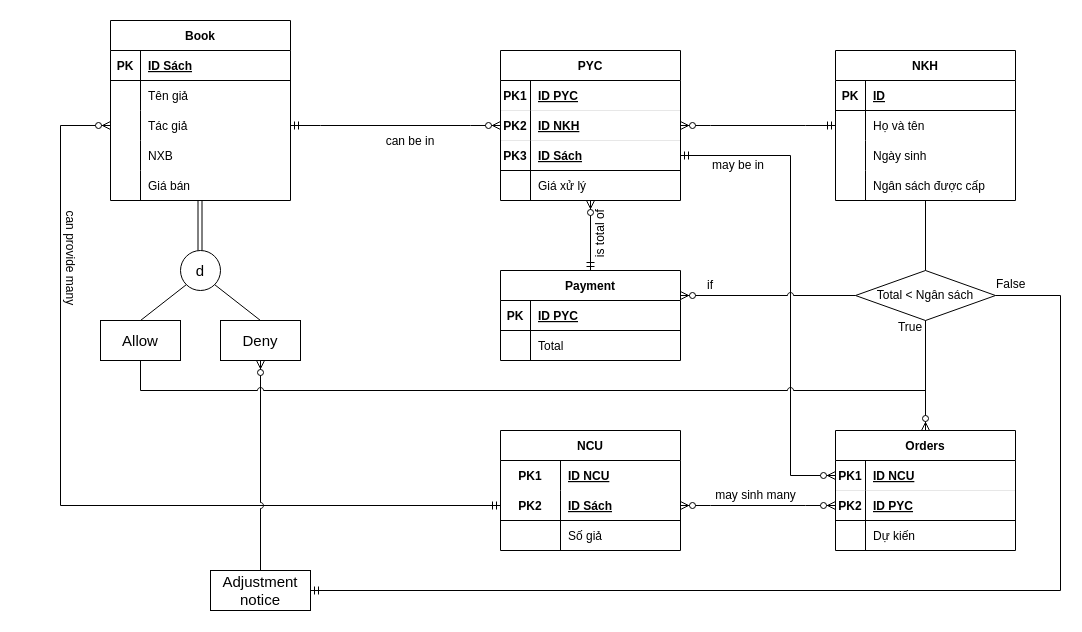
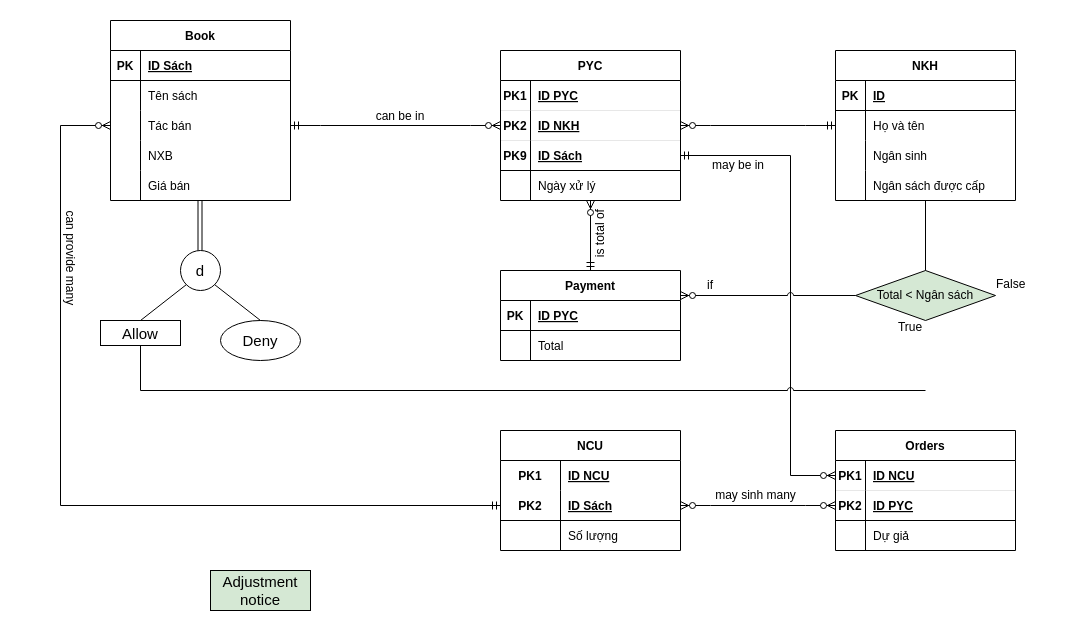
- <mxCell id="43" value="Tên giả" style="shape=partialRectangle;connectable=0;fillColor=none;top=0;left=0;bottom=0;right=0;align=left;spacingLeft=6;overflow=hidden;strokeWidth=1;fontSize=12;" vertex="1" parent="41"><mxGeometry x="30" width="150" height="30" as="geometry"><mxRectangle width="150" height="30" as="alternateBounds" /></mxGeometry></mxCell>
+ <mxCell id="43" value="Tên sách" style="shape=partialRectangle;connectable=0;fillColor=none;top=0;left=0;bottom=0;right=0;align=left;spacingLeft=6;overflow=hidden;strokeWidth=1;fontSize=12;" vertex="1" parent="41"><mxGeometry x="30" width="150" height="30" as="geometry"><mxRectangle width="150" height="30" as="alternateBounds" /></mxGeometry></mxCell>
- <mxCell id="46" value="Tác giả" style="shape=partialRectangle;connectable=0;fillColor=none;top=0;left=0;bottom=0;right=0;align=left;spacingLeft=6;overflow=hidden;strokeWidth=1;fontSize=12;" vertex="1" parent="44"><mxGeometry x="30" width="150" height="30" as="geometry"><mxRectangle width="150" height="30" as="alternateBounds" /></mxGeometry></mxCell>
+ <mxCell id="46" value="Tác bán" style="shape=partialRectangle;connectable=0;fillColor=none;top=0;left=0;bottom=0;right=0;align=left;spacingLeft=6;overflow=hidden;strokeWidth=1;fontSize=12;" vertex="1" parent="44"><mxGeometry x="30" width="150" height="30" as="geometry"><mxRectangle width="150" height="30" as="alternateBounds" /></mxGeometry></mxCell>
- <mxCell id="84" value="can be in" style="text;html=1;strokeColor=none;fillColor=none;align=center;verticalAlign=middle;whiteSpace=wrap;rounded=0;strokeWidth=0;" vertex="1" parent="1"><mxGeometry x="380" y="126" width="60" height="30" as="geometry" /></mxCell>
+ <mxCell id="84" value="can be in" style="text;html=1;strokeColor=none;fillColor=none;align=center;verticalAlign=middle;whiteSpace=wrap;rounded=0;strokeWidth=0;" vertex="1" parent="1"><mxGeometry x="370" y="101" width="60" height="30" as="geometry" /></mxCell>
- <mxCell id="10" value="PK3" style="shape=partialRectangle;connectable=0;fillColor=none;top=0;left=0;bottom=0;right=0;fontStyle=1;overflow=hidden;strokeWidth=0;" vertex="1" parent="9"><mxGeometry width="30" height="30" as="geometry"><mxRectangle width="30" height="30" as="alternateBounds" /></mxGeometry></mxCell>
+ <mxCell id="10" value="PK9" style="shape=partialRectangle;connectable=0;fillColor=none;top=0;left=0;bottom=0;right=0;fontStyle=1;overflow=hidden;strokeWidth=0;" vertex="1" parent="9"><mxGeometry width="30" height="30" as="geometry"><mxRectangle width="30" height="30" as="alternateBounds" /></mxGeometry></mxCell>
- <mxCell id="24" value="Ngày sinh" style="shape=partialRectangle;connectable=0;fillColor=none;top=0;left=0;bottom=0;right=0;align=left;spacingLeft=6;overflow=hidden;" vertex="1" parent="22"><mxGeometry x="30" width="150" height="30" as="geometry"><mxRectangle width="150" height="30" as="alternateBounds" /></mxGeometry></mxCell>
+ <mxCell id="24" value="Ngân sinh" style="shape=partialRectangle;connectable=0;fillColor=none;top=0;left=0;bottom=0;right=0;align=left;spacingLeft=6;overflow=hidden;" vertex="1" parent="22"><mxGeometry x="30" width="150" height="30" as="geometry"><mxRectangle width="150" height="30" as="alternateBounds" /></mxGeometry></mxCell>
- <mxCell id="14" value="Giá xử lý" style="shape=partialRectangle;connectable=0;fillColor=none;top=0;left=0;bottom=0;right=0;align=left;spacingLeft=6;overflow=hidden;" vertex="1" parent="12"><mxGeometry x="30" width="150" height="30" as="geometry"><mxRectangle width="150" height="30" as="alternateBounds" /></mxGeometry></mxCell>
+ <mxCell id="14" value="Ngày xử lý" style="shape=partialRectangle;connectable=0;fillColor=none;top=0;left=0;bottom=0;right=0;align=left;spacingLeft=6;overflow=hidden;" vertex="1" parent="12"><mxGeometry x="30" width="150" height="30" as="geometry"><mxRectangle width="150" height="30" as="alternateBounds" /></mxGeometry></mxCell>
- <mxCell id="87" value="Total &amp;lt; Ngân sách" style="rhombus;whiteSpace=wrap;html=1;strokeWidth=1;" vertex="1" parent="1"><mxGeometry x="855" y="270" width="140" height="50" as="geometry" /></mxCell>
+ <mxCell id="87" value="Total &amp;lt; Ngân sách" style="rhombus;whiteSpace=wrap;html=1;strokeWidth=1;fillColor=#d5e8d4;" vertex="1" parent="1"><mxGeometry x="855" y="270" width="140" height="50" as="geometry" /></mxCell>
- <mxCell id="33" value="Allow" style="whiteSpace=wrap;html=1;align=center;treeFolding=1;treeMoving=1;newEdgeStyle={&quot;edgeStyle&quot;:&quot;elbowEdgeStyle&quot;,&quot;startArrow&quot;:&quot;none&quot;,&quot;endArrow&quot;:&quot;none&quot;};strokeWidth=1;fontSize=15;" vertex="1" parent="1"><mxGeometry x="100" y="320" width="80" height="40" as="geometry" /></mxCell>
+ <mxCell id="33" value="Allow" style="whiteSpace=wrap;html=1;align=center;treeFolding=1;treeMoving=1;newEdgeStyle={&quot;edgeStyle&quot;:&quot;elbowEdgeStyle&quot;,&quot;startArrow&quot;:&quot;none&quot;,&quot;endArrow&quot;:&quot;none&quot;};strokeWidth=1;fontSize=15;" vertex="1" parent="1"><mxGeometry x="100" y="320" width="80" height="25" as="geometry" /></mxCell>
- <mxCell id="34" value="Deny" style="whiteSpace=wrap;html=1;align=center;treeFolding=1;treeMoving=1;newEdgeStyle={&quot;edgeStyle&quot;:&quot;elbowEdgeStyle&quot;,&quot;startArrow&quot;:&quot;none&quot;,&quot;endArrow&quot;:&quot;none&quot;};strokeWidth=1;fontSize=15;" vertex="1" parent="1"><mxGeometry x="220" y="320" width="80" height="40" as="geometry" /></mxCell>
+ <mxCell id="34" value="Deny" style="ellipse;whiteSpace=wrap;html=1;align=center;treeFolding=1;treeMoving=1;newEdgeStyle={&quot;edgeStyle&quot;:&quot;elbowEdgeStyle&quot;,&quot;startArrow&quot;:&quot;none&quot;,&quot;endArrow&quot;:&quot;none&quot;};strokeWidth=1;fontSize=15;" vertex="1" parent="1"><mxGeometry x="220" y="320" width="80" height="40" as="geometry" /></mxCell>
- <mxCell id="93" value="" style="fontSize=12;html=1;endArrow=ERzeroToMany;endFill=1;rounded=0;jumpStyle=arc;entryX=0.5;entryY=0;entryDx=0;entryDy=0;exitX=0.5;exitY=1;exitDx=0;exitDy=0;" edge="1" parent="1" source="87" target="61"><mxGeometry width="100" height="100" relative="1" as="geometry"><mxPoint x="520" y="450" as="sourcePoint" /><mxPoint x="620" y="350" as="targetPoint" /></mxGeometry></mxCell>
- <mxCell id="89" value="" style="fontSize=12;html=1;endArrow=ERzeroToMany;endFill=1;rounded=0;jumpStyle=arc;entryX=0.5;entryY=1;entryDx=0;entryDy=0;exitX=0.5;exitY=0;exitDx=0;exitDy=0;" edge="1" parent="1" source="90" target="34"><mxGeometry width="100" height="100" relative="1" as="geometry"><mxPoint x="260" y="620" as="sourcePoint" /><mxPoint x="550" y="450" as="targetPoint" /></mxGeometry></mxCell>
- <mxCell id="80" value="Số giả" style="shape=partialRectangle;connectable=0;fillColor=none;top=0;left=0;bottom=0;right=0;align=left;spacingLeft=6;overflow=hidden;" vertex="1" parent="78"><mxGeometry x="60" width="120" height="30" as="geometry"><mxRectangle width="120" height="30" as="alternateBounds" /></mxGeometry></mxCell>
+ <mxCell id="80" value="Số lượng" style="shape=partialRectangle;connectable=0;fillColor=none;top=0;left=0;bottom=0;right=0;align=left;spacingLeft=6;overflow=hidden;" vertex="1" parent="78"><mxGeometry x="60" width="120" height="30" as="geometry"><mxRectangle width="120" height="30" as="alternateBounds" /></mxGeometry></mxCell>
- <mxCell id="70" value="Dự kiến" style="shape=partialRectangle;connectable=0;fillColor=none;top=0;left=0;bottom=0;right=0;align=left;spacingLeft=6;overflow=hidden;" vertex="1" parent="68"><mxGeometry x="30" width="150" height="30" as="geometry"><mxRectangle width="150" height="30" as="alternateBounds" /></mxGeometry></mxCell>
+ <mxCell id="70" value="Dự giả" style="shape=partialRectangle;connectable=0;fillColor=none;top=0;left=0;bottom=0;right=0;align=left;spacingLeft=6;overflow=hidden;" vertex="1" parent="68"><mxGeometry x="30" width="150" height="30" as="geometry"><mxRectangle width="150" height="30" as="alternateBounds" /></mxGeometry></mxCell>
- <mxCell id="90" value="&lt;font style=&quot;font-size: 15px;&quot;&gt;Adjustment notice&lt;/font&gt;" style="whiteSpace=wrap;html=1;align=center;strokeWidth=1;" vertex="1" parent="1"><mxGeometry x="210" y="570" width="100" height="40" as="geometry" /></mxCell>
+ <mxCell id="90" value="&lt;font style=&quot;font-size: 15px;&quot;&gt;Adjustment notice&lt;/font&gt;" style="whiteSpace=wrap;html=1;align=center;strokeWidth=1;fillColor=#d5e8d4;" vertex="1" parent="1"><mxGeometry x="210" y="570" width="100" height="40" as="geometry" /></mxCell>
- <mxCell id="91" value="" style="edgeStyle=orthogonalEdgeStyle;fontSize=12;html=1;endArrow=ERmandOne;rounded=0;jumpStyle=arc;entryX=1;entryY=0.5;entryDx=0;entryDy=0;exitX=1;exitY=0.5;exitDx=0;exitDy=0;" edge="1" parent="1" source="87" target="90"><mxGeometry width="100" height="100" relative="1" as="geometry"><mxPoint x="950" y="300" as="sourcePoint" /><mxPoint x="690" y="440" as="targetPoint" /><Array as="points"><mxPoint x="1060" y="295" /><mxPoint x="1060" y="590" /></Array></mxGeometry></mxCell>
